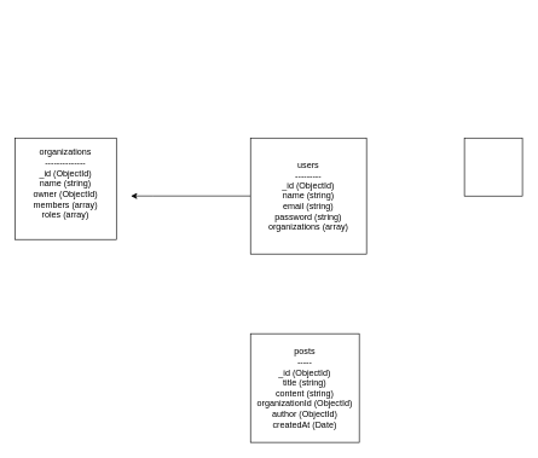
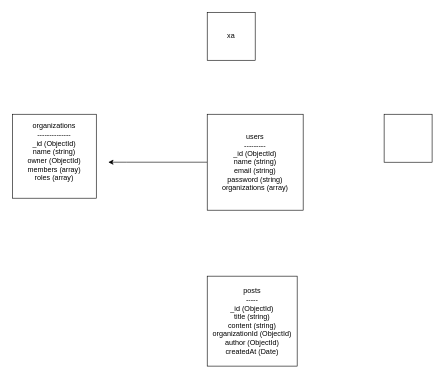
+ <mxCell id="6" value="xa" style="whiteSpace=wrap;html=1;aspect=fixed;" vertex="1" parent="1"><mxGeometry x="345" y="20" width="80" height="80" as="geometry" /></mxCell>
